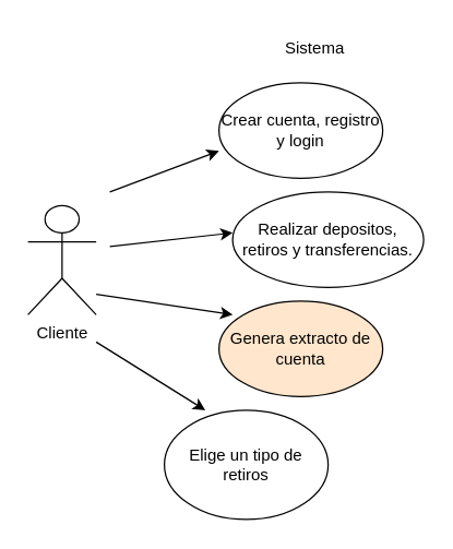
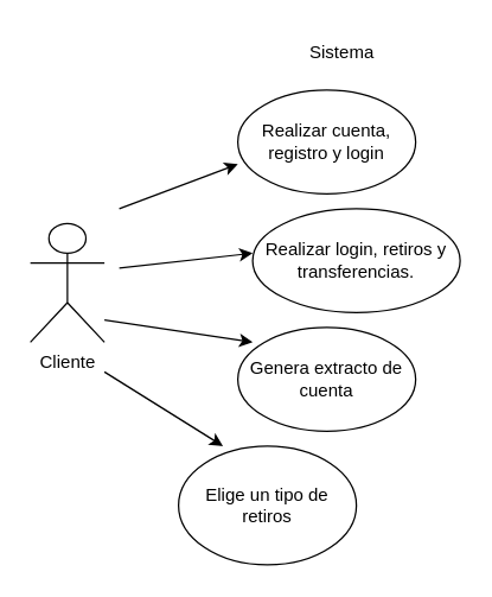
- <mxCell id="7" value="Crear cuenta, registro y login" style="ellipse;whiteSpace=wrap;html=1;" vertex="1" parent="1"><mxGeometry x="160" y="60" width="120" height="70" as="geometry" /></mxCell>
+ <mxCell id="7" value="Realizar cuenta, registro y login" style="ellipse;whiteSpace=wrap;html=1;" vertex="1" parent="1"><mxGeometry x="160" y="60" width="120" height="70" as="geometry" /></mxCell>
- <mxCell id="8" value="Realizar depositos, retiros y transferencias." style="ellipse;whiteSpace=wrap;html=1;" vertex="1" parent="1"><mxGeometry x="170" y="140" width="140" height="70" as="geometry" /></mxCell>
+ <mxCell id="8" value="Realizar login, retiros y transferencias." style="ellipse;whiteSpace=wrap;html=1;" vertex="1" parent="1"><mxGeometry x="170" y="140" width="140" height="70" as="geometry" /></mxCell>
- <mxCell id="9" value="Genera extracto de cuenta" style="ellipse;whiteSpace=wrap;html=1;fillColor=#ffe6cc;" vertex="1" parent="1"><mxGeometry x="160" y="220" width="120" height="70" as="geometry" /></mxCell>
+ <mxCell id="9" value="Genera extracto de cuenta" style="ellipse;whiteSpace=wrap;html=1;" vertex="1" parent="1"><mxGeometry x="160" y="220" width="120" height="70" as="geometry" /></mxCell>
